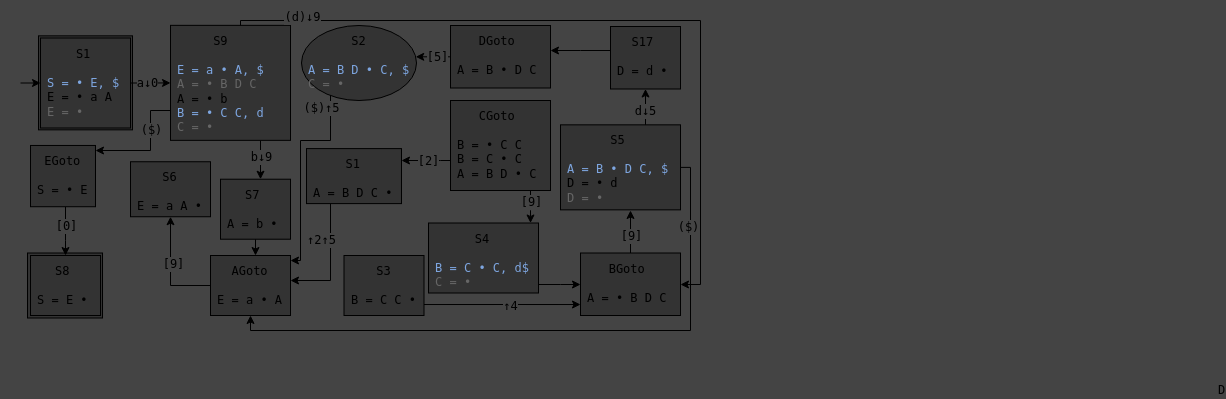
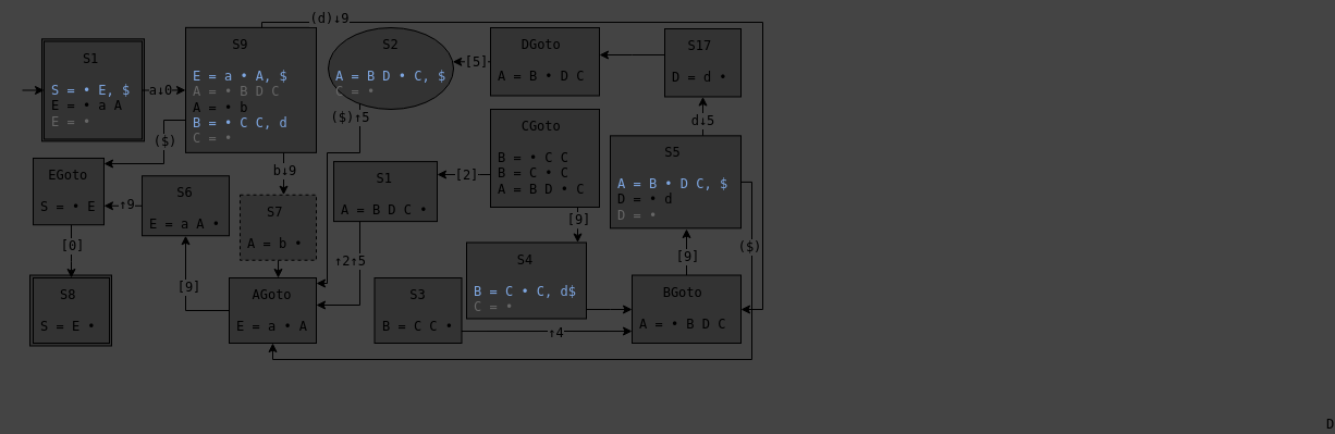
+ <mxCell id="16" style="edgeStyle=orthogonalEdgeStyle;rounded=0;orthogonalLoop=1;jettySize=auto;html=1;fontFamily=monospace;fontSize=12;fontColor=default;labelBackgroundColor=#444444;resizable=0;" parent="1" source="18" target="37" edge="1"><mxGeometry relative="1" as="geometry"><Array as="points"><mxPoint x="150" y="170.5" /></Array></mxGeometry></mxCell>
+ <mxCell id="17" value="↑9" style="edgeLabel;html=1;align=center;verticalAlign=middle;resizable=0;points=[];rounded=0;strokeColor=default;spacing=10;fontFamily=monospace;fontSize=12;fontColor=default;labelBackgroundColor=#444444;fillColor=default;gradientColor=none;" parent="16" vertex="1" connectable="0"><mxGeometry x="-0.191" y="1" relative="1" as="geometry"><mxPoint x="-1" y="-2" as="offset" /></mxGeometry></mxCell>
- <mxCell id="15" value="&lt;div style=&quot;text-align: center;&quot;&gt;S7&lt;/div&gt;&lt;div&gt;&lt;br&gt;&lt;/div&gt;&lt;div&gt;&lt;span style=&quot;background-color: initial;&quot;&gt;A = b&lt;/span&gt;&lt;span style=&quot;background-color: initial;&quot;&gt;&amp;nbsp;&lt;/span&gt;&lt;span style=&quot;background-color: initial;&quot;&gt;•&lt;/span&gt;&lt;/div&gt;" style="rounded=0;whiteSpace=wrap;html=1;fontFamily=monospace;align=left;spacing=7;verticalAlign=top;spacingTop=-3;fillColor=#333333;fontColor=default;" parent="1" vertex="1"><mxGeometry x="220" y="178.72" width="70" height="60" as="geometry" /></mxCell>
+ <mxCell id="15" value="&lt;div style=&quot;text-align: center;&quot;&gt;S7&lt;/div&gt;&lt;div&gt;&lt;br&gt;&lt;/div&gt;&lt;div&gt;&lt;span style=&quot;background-color: initial;&quot;&gt;A = b&lt;/span&gt;&lt;span style=&quot;background-color: initial;&quot;&gt;&amp;nbsp;&lt;/span&gt;&lt;span style=&quot;background-color: initial;&quot;&gt;•&lt;/span&gt;&lt;/div&gt;" style="rounded=0;whiteSpace=wrap;html=1;fontFamily=monospace;align=left;spacing=7;verticalAlign=top;spacingTop=-3;fillColor=#333333;fontColor=default;dashed=1;" parent="1" vertex="1"><mxGeometry x="220" y="178.72" width="70" height="60" as="geometry" /></mxCell>
